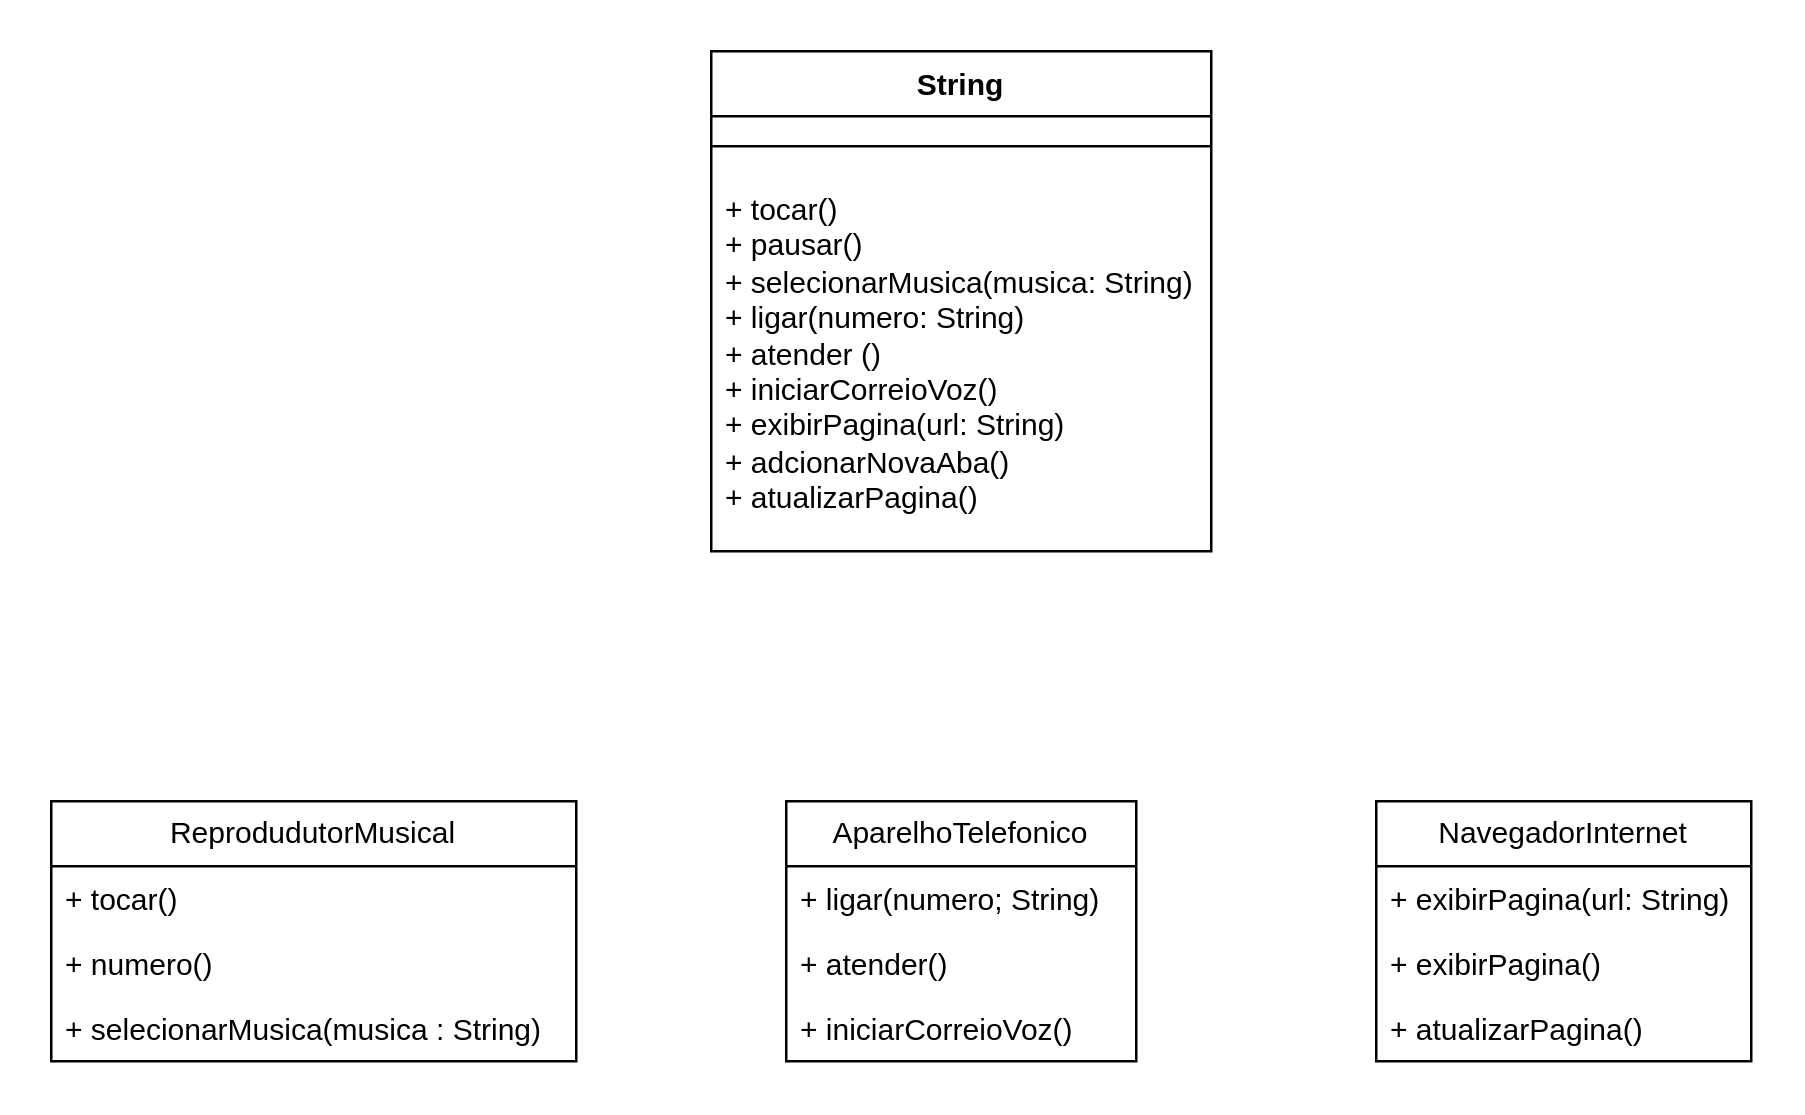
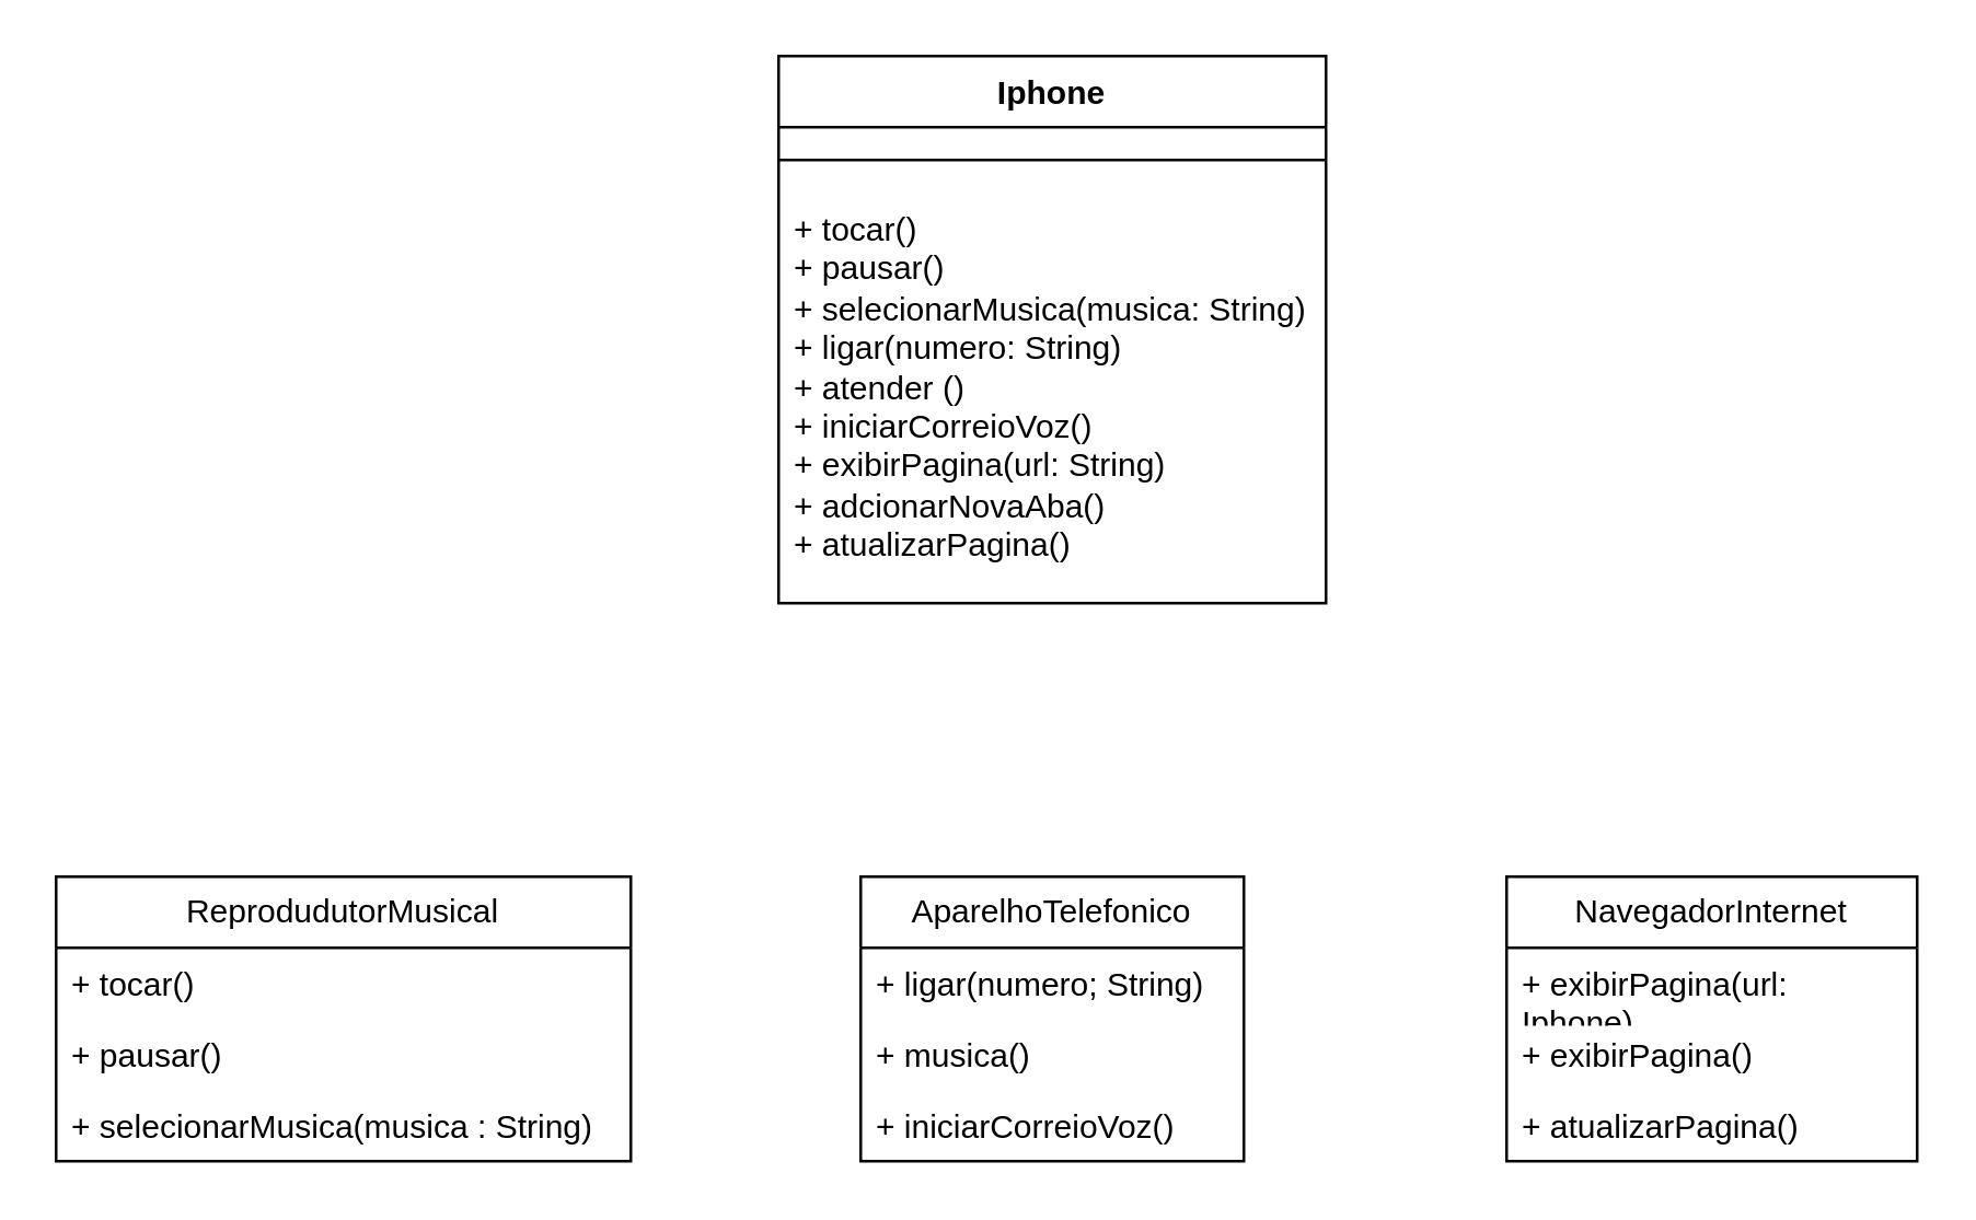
- <mxCell id="2" value="String" style="swimlane;fontStyle=1;align=center;verticalAlign=top;childLayout=stackLayout;horizontal=1;startSize=26;horizontalStack=0;resizeParent=1;resizeParentMax=0;resizeLast=0;collapsible=1;marginBottom=0;whiteSpace=wrap;html=1;" vertex="1" parent="1"><mxGeometry x="284" y="20" width="200" height="200" as="geometry"><mxRectangle x="334" y="542" width="80" height="30" as="alternateBounds" /></mxGeometry></mxCell>
+ <mxCell id="2" value="Iphone" style="swimlane;fontStyle=1;align=center;verticalAlign=top;childLayout=stackLayout;horizontal=1;startSize=26;horizontalStack=0;resizeParent=1;resizeParentMax=0;resizeLast=0;collapsible=1;marginBottom=0;whiteSpace=wrap;html=1;" vertex="1" parent="1"><mxGeometry x="284" y="20" width="200" height="200" as="geometry"><mxRectangle x="334" y="542" width="80" height="30" as="alternateBounds" /></mxGeometry></mxCell>
- <mxCell id="14" value="+ exibirPagina(url: String)" style="text;strokeColor=none;fillColor=none;align=left;verticalAlign=top;spacingLeft=4;spacingRight=4;overflow=hidden;rotatable=0;points=[[0,0.5],[1,0.5]];portConstraint=eastwest;whiteSpace=wrap;html=1;" vertex="1" parent="13"><mxGeometry y="26" width="150" height="26" as="geometry" /></mxCell>
+ <mxCell id="14" value="+ exibirPagina(url: Iphone)" style="text;strokeColor=none;fillColor=none;align=left;verticalAlign=top;spacingLeft=4;spacingRight=4;overflow=hidden;rotatable=0;points=[[0,0.5],[1,0.5]];portConstraint=eastwest;whiteSpace=wrap;html=1;" vertex="1" parent="13"><mxGeometry y="26" width="150" height="26" as="geometry" /></mxCell>
- <mxCell id="7" value="+ numero()" style="text;strokeColor=none;fillColor=none;align=left;verticalAlign=top;spacingLeft=4;spacingRight=4;overflow=hidden;rotatable=0;points=[[0,0.5],[1,0.5]];portConstraint=eastwest;whiteSpace=wrap;html=1;" vertex="1" parent="5"><mxGeometry y="52" width="210" height="26" as="geometry" /></mxCell>
+ <mxCell id="7" value="+ pausar()" style="text;strokeColor=none;fillColor=none;align=left;verticalAlign=top;spacingLeft=4;spacingRight=4;overflow=hidden;rotatable=0;points=[[0,0.5],[1,0.5]];portConstraint=eastwest;whiteSpace=wrap;html=1;" vertex="1" parent="5"><mxGeometry y="52" width="210" height="26" as="geometry" /></mxCell>
- <mxCell id="11" value="+ atender()" style="text;strokeColor=none;fillColor=none;align=left;verticalAlign=top;spacingLeft=4;spacingRight=4;overflow=hidden;rotatable=0;points=[[0,0.5],[1,0.5]];portConstraint=eastwest;whiteSpace=wrap;html=1;" vertex="1" parent="9"><mxGeometry y="52" width="140" height="26" as="geometry" /></mxCell>
+ <mxCell id="11" value="+ musica()" style="text;strokeColor=none;fillColor=none;align=left;verticalAlign=top;spacingLeft=4;spacingRight=4;overflow=hidden;rotatable=0;points=[[0,0.5],[1,0.5]];portConstraint=eastwest;whiteSpace=wrap;html=1;" vertex="1" parent="9"><mxGeometry y="52" width="140" height="26" as="geometry" /></mxCell>
